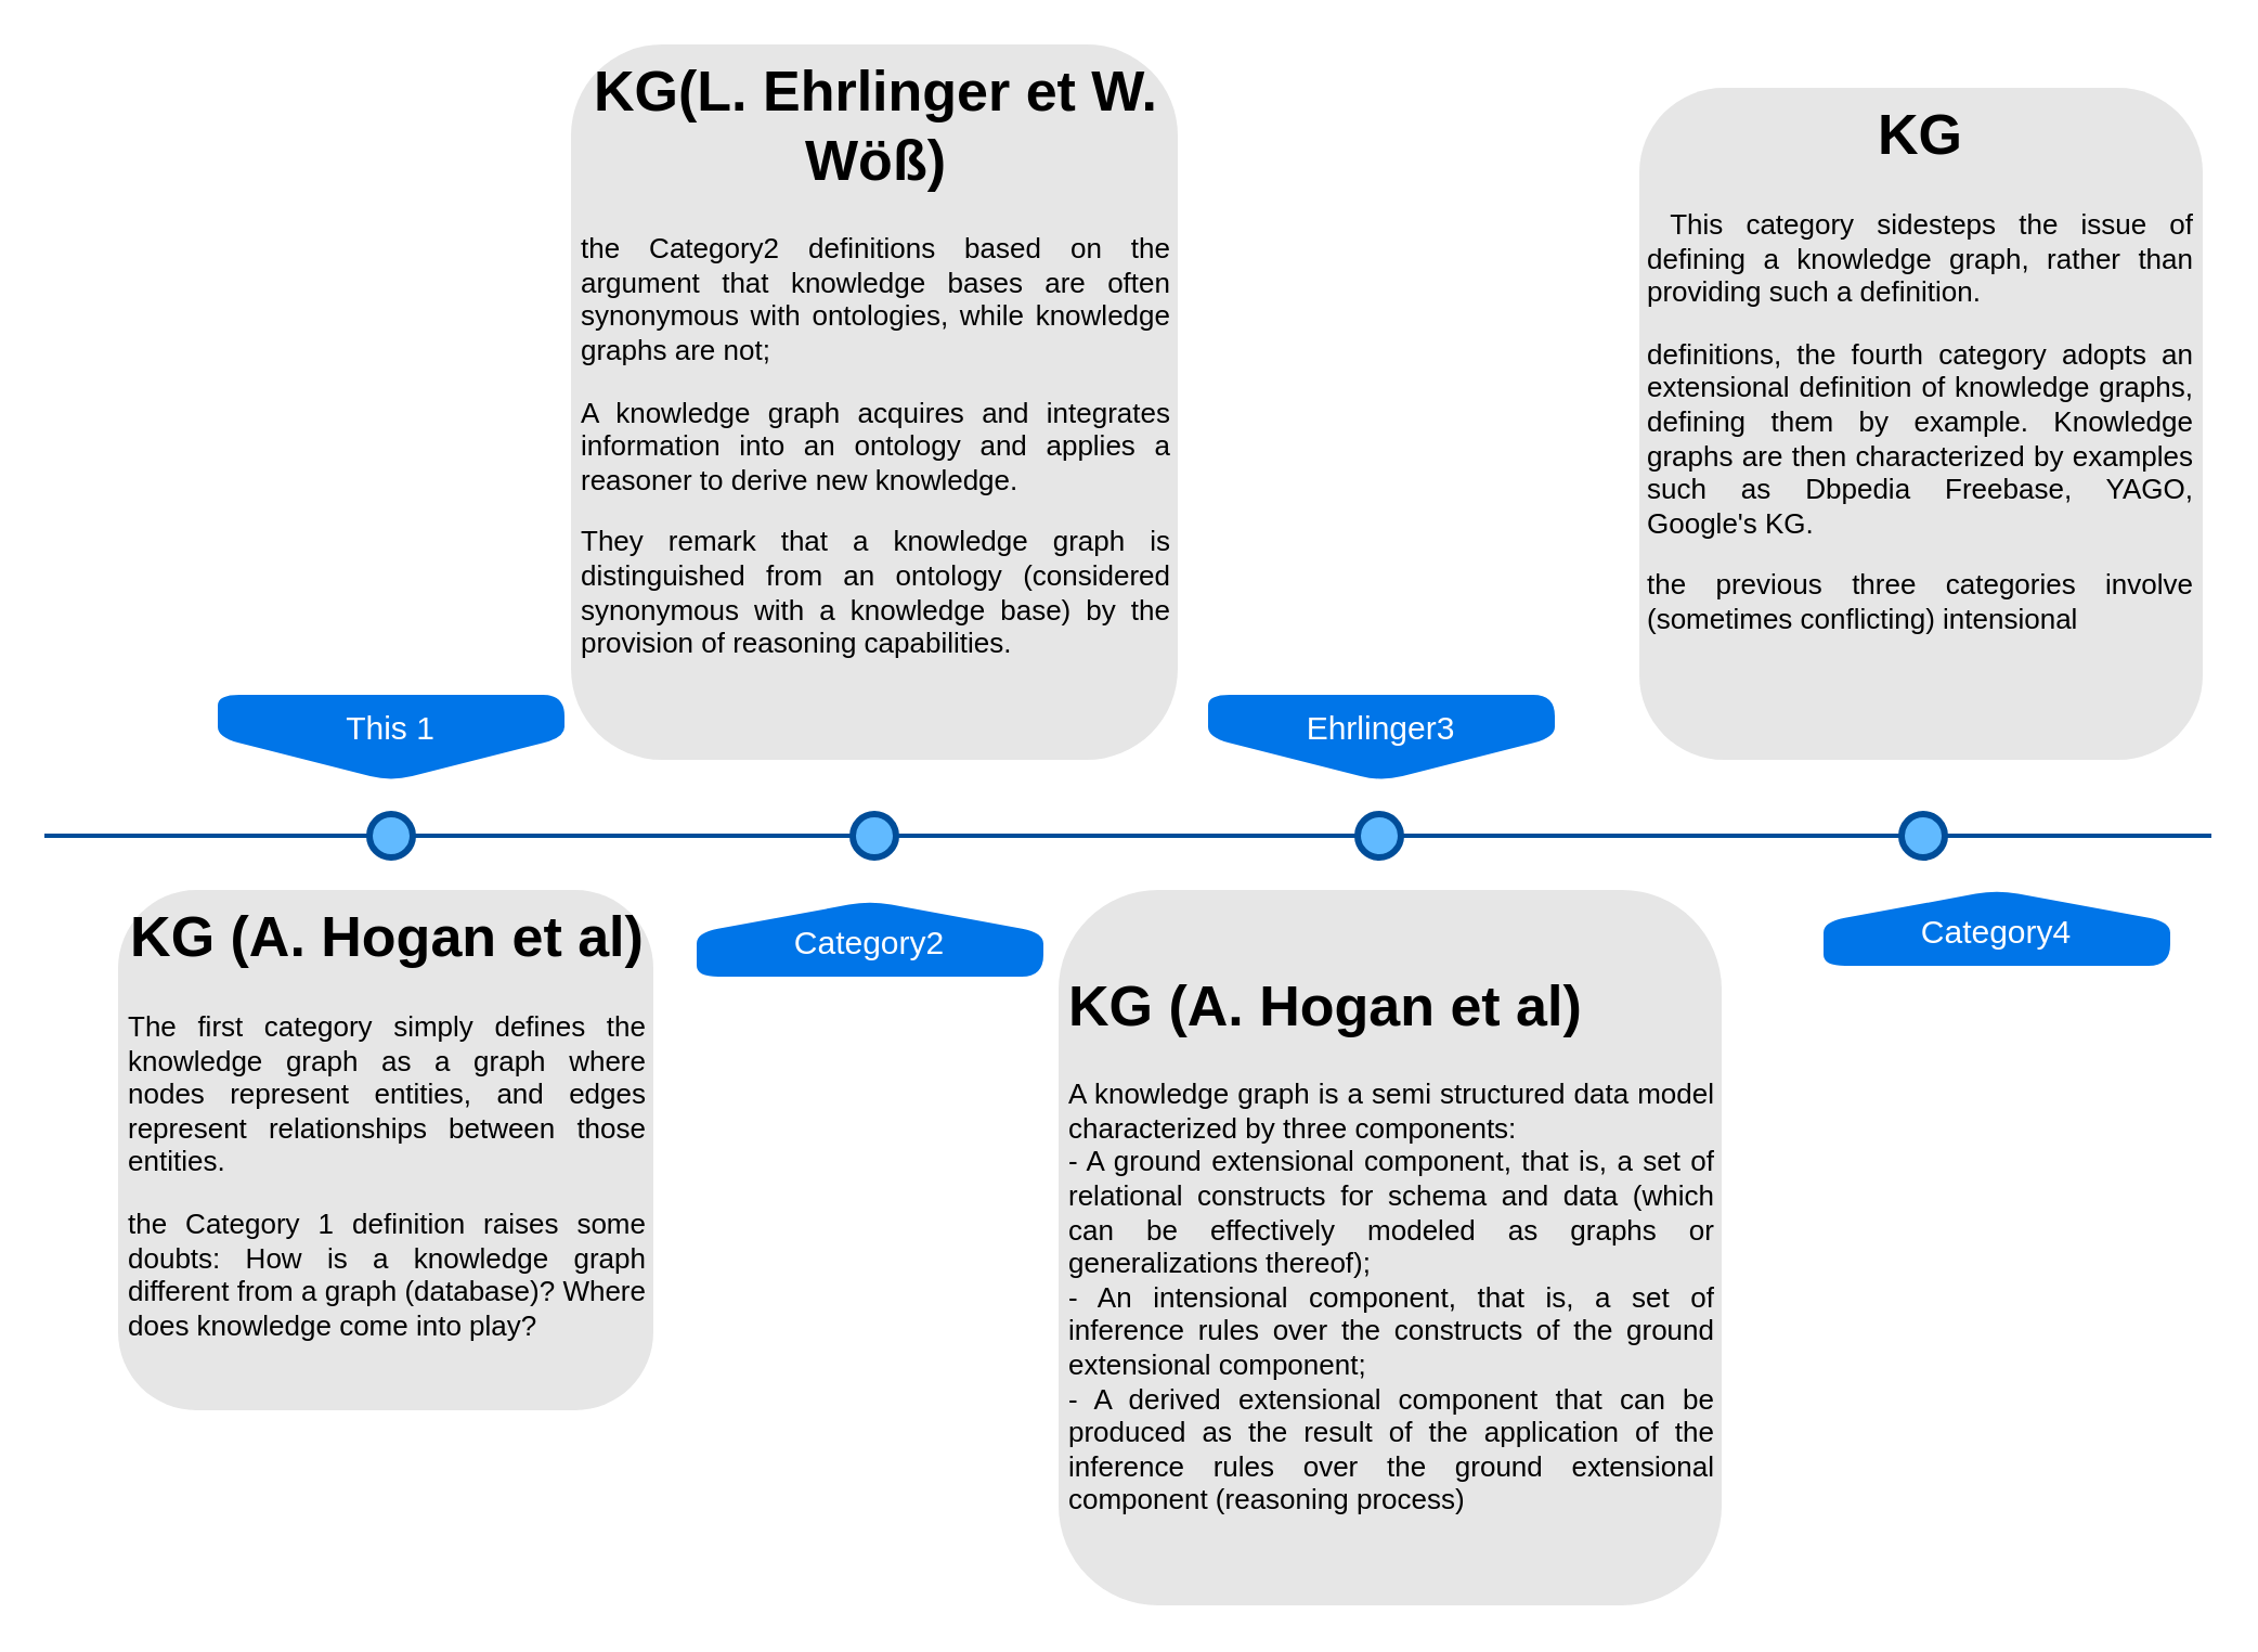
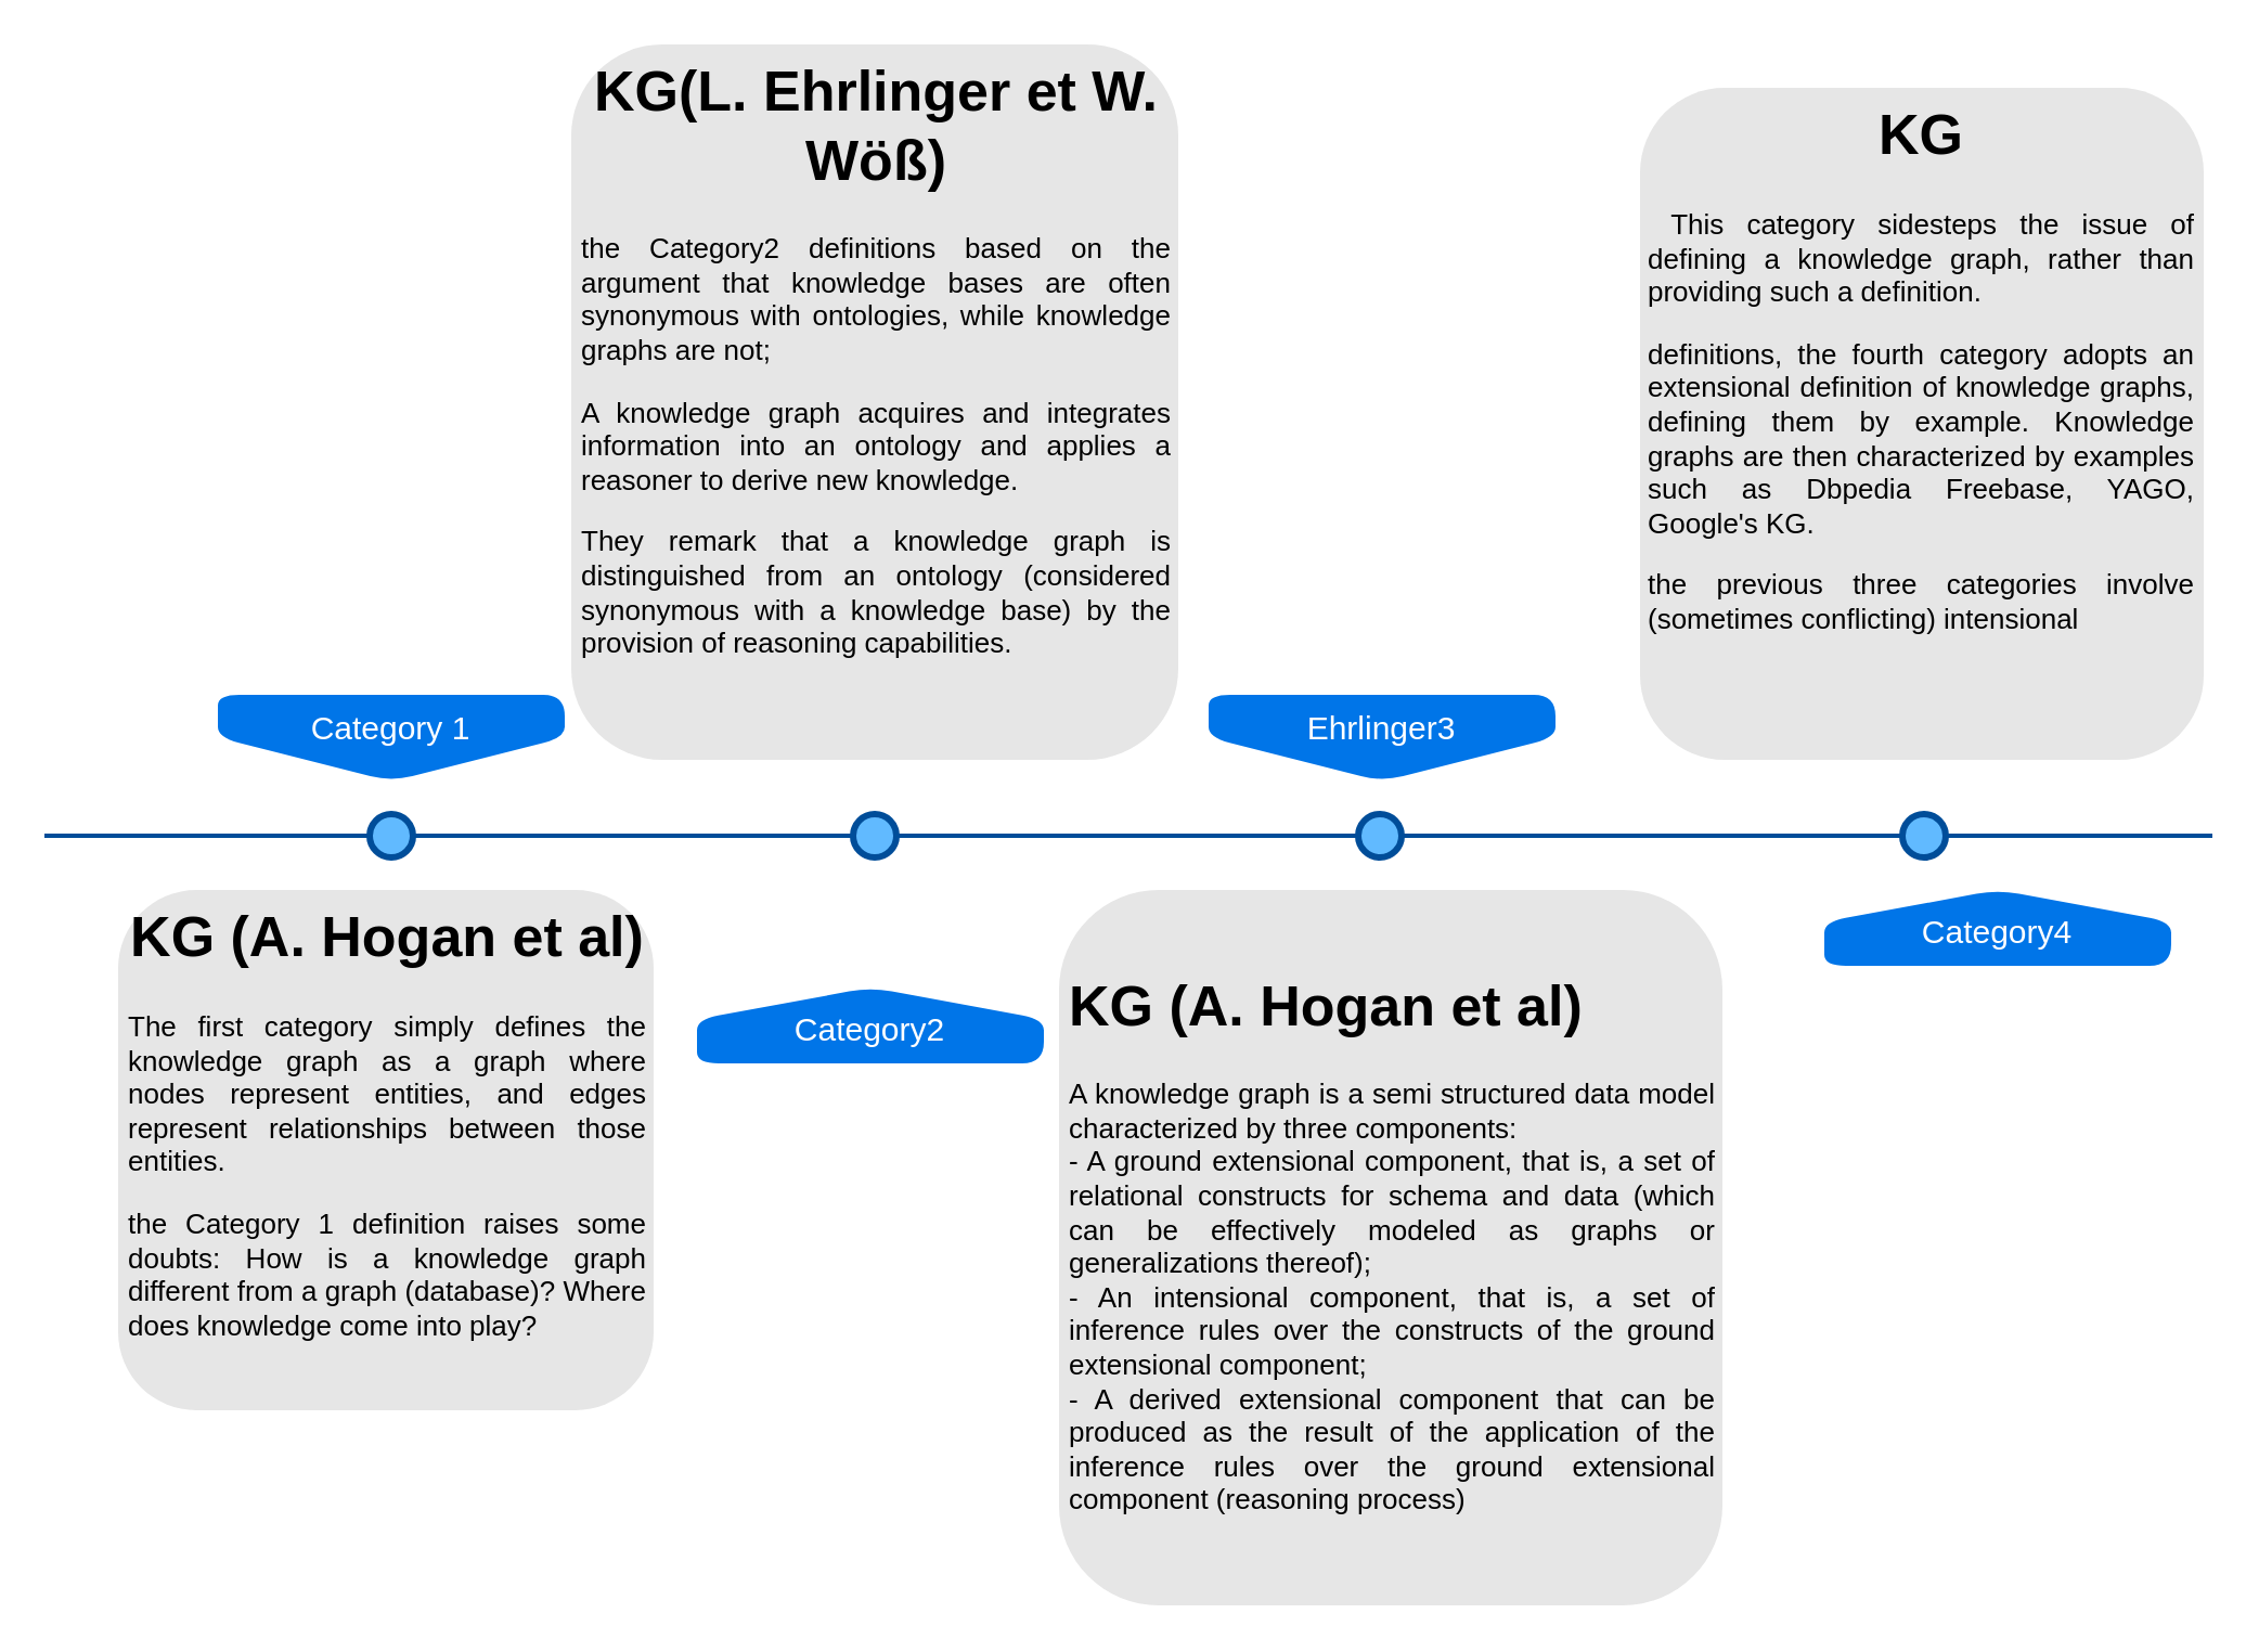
- <mxCell id="3" value="This 1" style="shape=offPageConnector;whiteSpace=wrap;html=1;fillColor=#0075E8;fontSize=15;fontColor=#FFFFFF;size=0.509;verticalAlign=top;strokeColor=none;rounded=1;" parent="1" vertex="1"><mxGeometry x="100" y="320" width="160" height="40" as="geometry" /></mxCell>
+ <mxCell id="3" value="Category 1" style="shape=offPageConnector;whiteSpace=wrap;html=1;fillColor=#0075E8;fontSize=15;fontColor=#FFFFFF;size=0.509;verticalAlign=top;strokeColor=none;rounded=1;" parent="1" vertex="1"><mxGeometry x="100" y="320" width="160" height="40" as="geometry" /></mxCell>
- <mxCell id="14" value="Category2" style="shape=offPageConnector;whiteSpace=wrap;html=1;fillColor=#0075E8;fontSize=15;fontColor=#FFFFFF;size=0.418;flipV=1;verticalAlign=bottom;strokeColor=none;spacingBottom=4;rounded=1;" vertex="1" parent="1"><mxGeometry x="321" y="415" width="160" height="35" as="geometry" /></mxCell>
+ <mxCell id="14" value="Category2" style="shape=offPageConnector;whiteSpace=wrap;html=1;fillColor=#0075E8;fontSize=15;fontColor=#FFFFFF;size=0.418;flipV=1;verticalAlign=bottom;strokeColor=none;spacingBottom=4;rounded=1;" vertex="1" parent="1"><mxGeometry x="321" y="455" width="160" height="35" as="geometry" /></mxCell>
